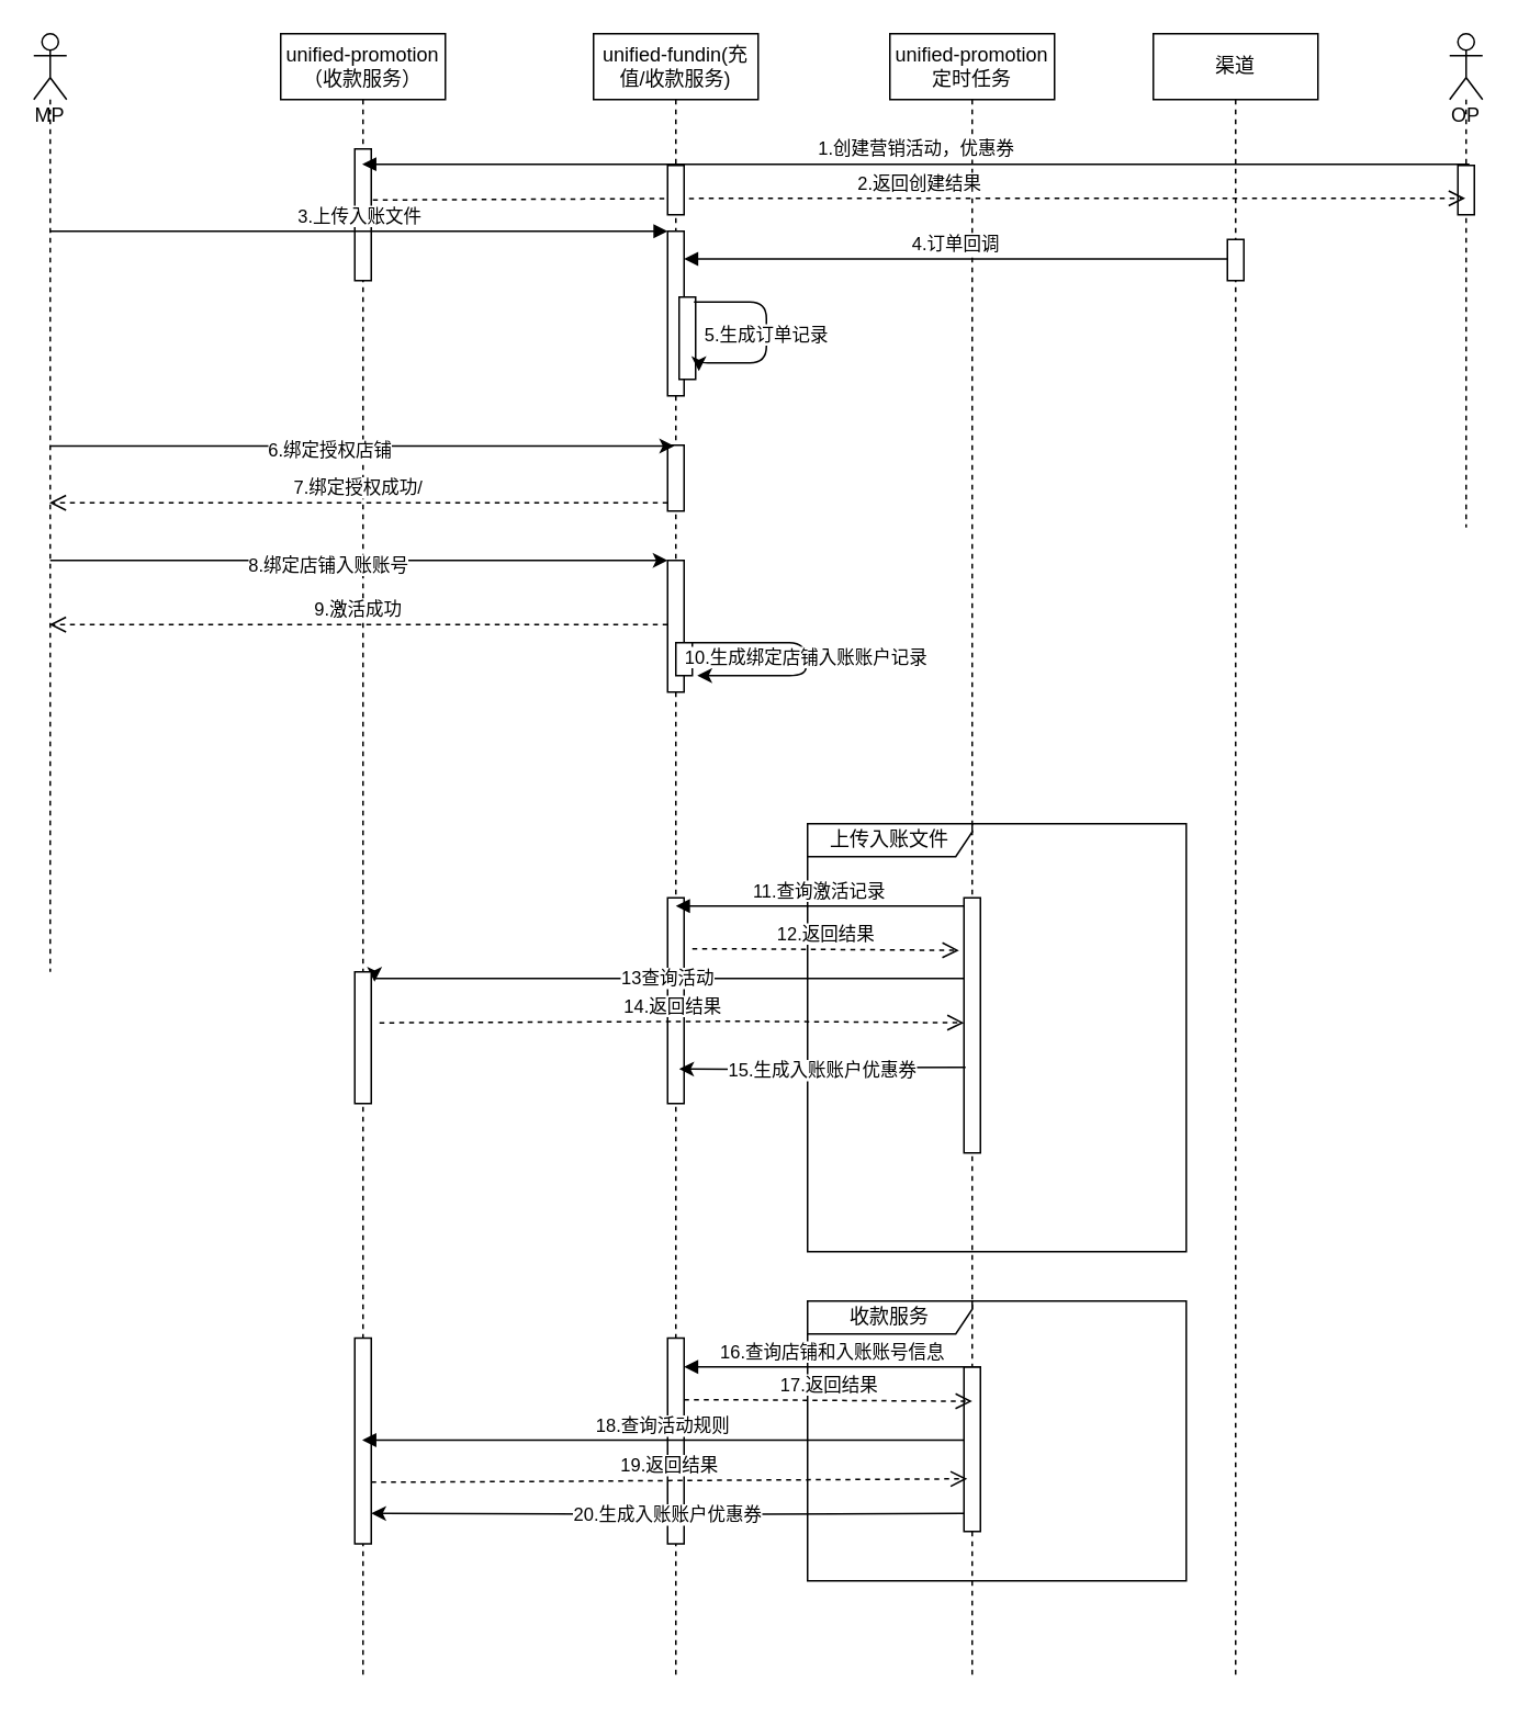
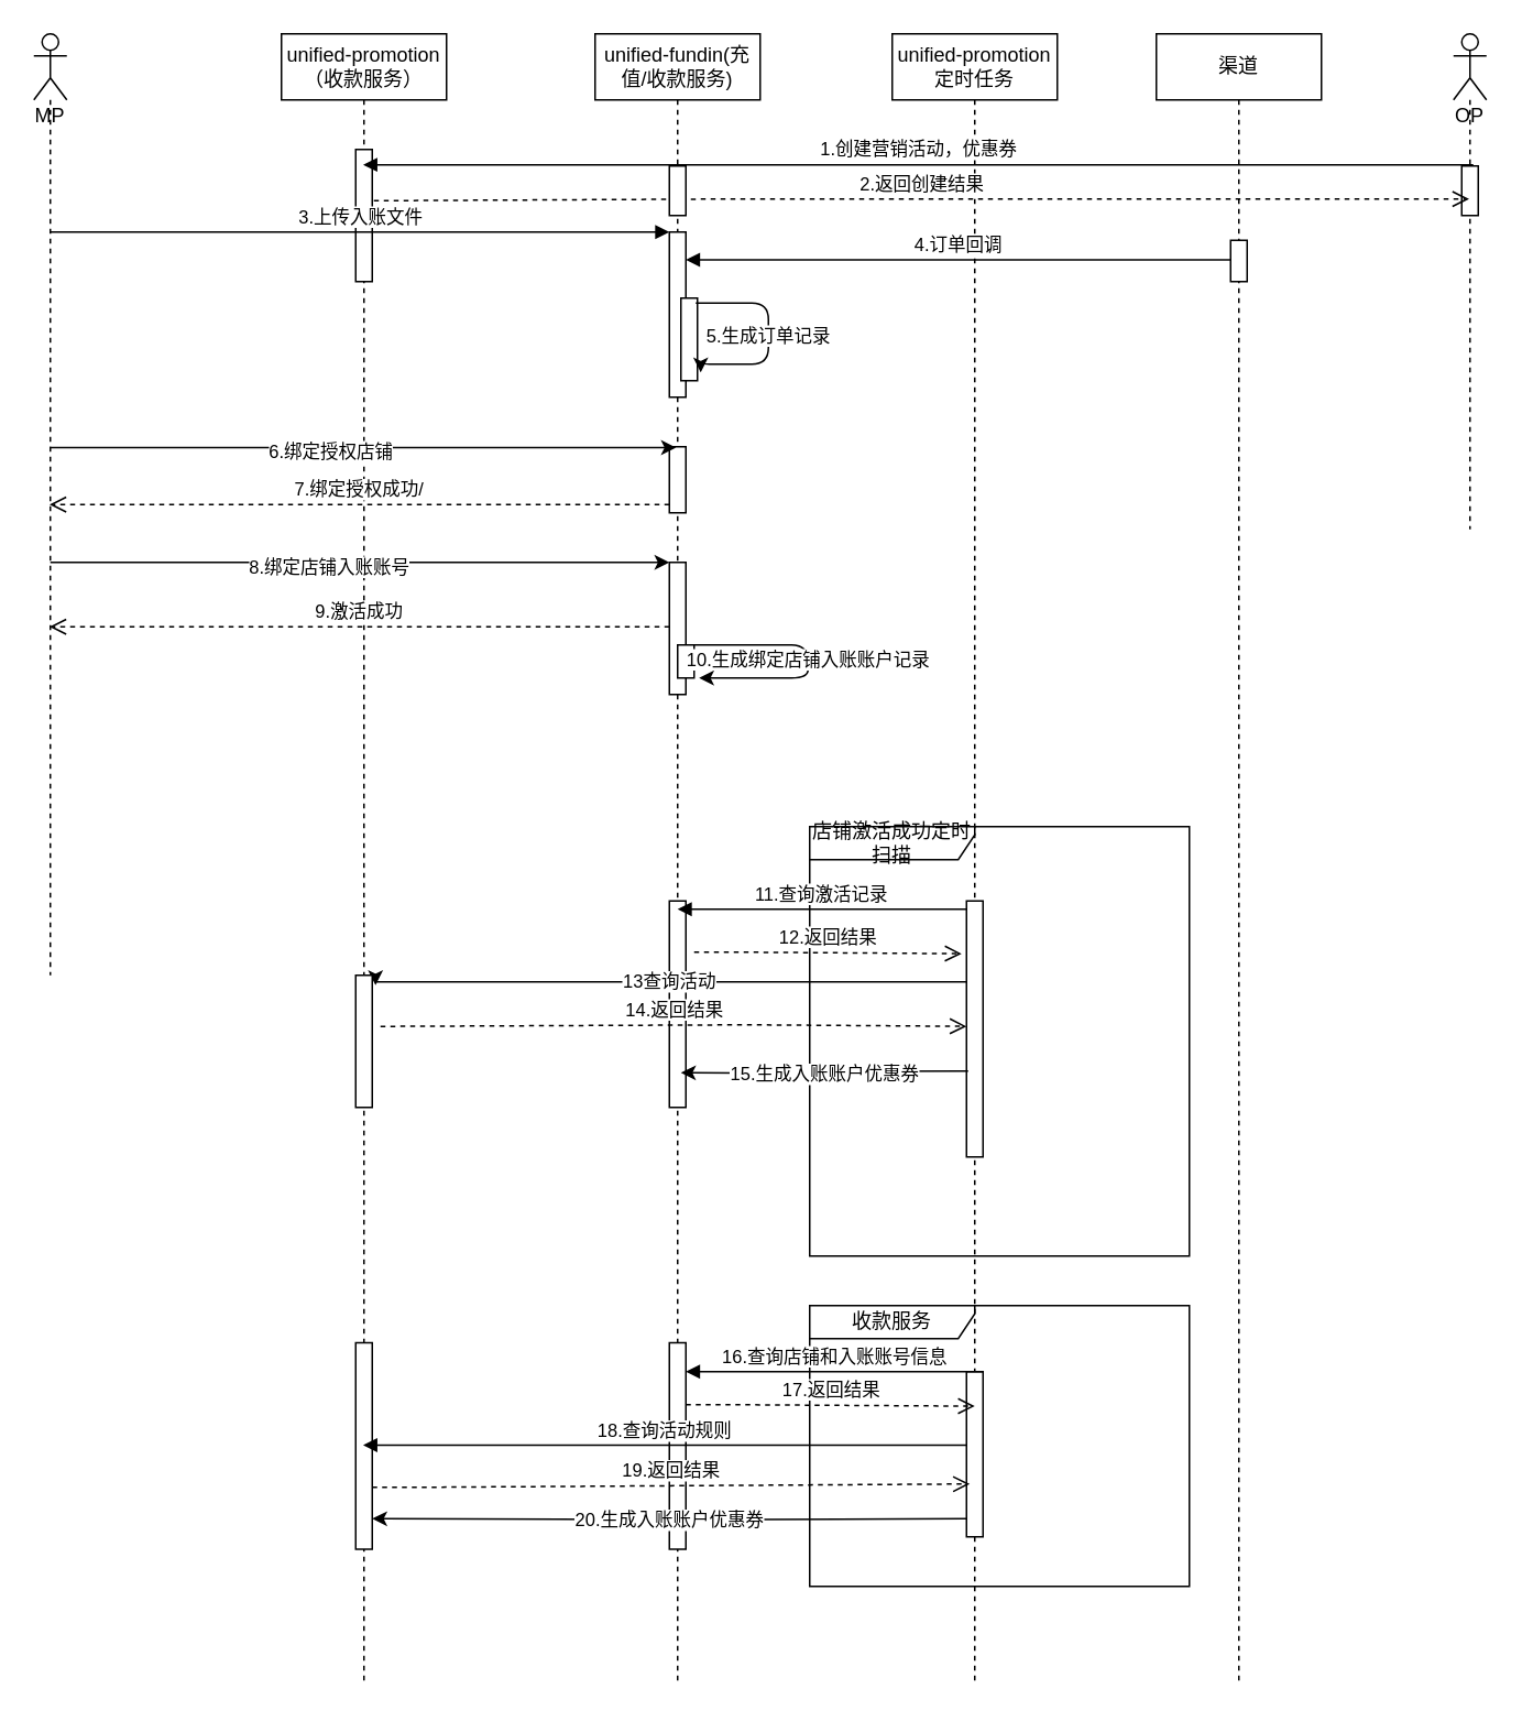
- <mxCell id="29" value="上传入账文件" style="shape=umlFrame;whiteSpace=wrap;html=1;width=100;height=20;" vertex="1" parent="1"><mxGeometry x="490" y="500" width="230" height="260" as="geometry" /></mxCell>
+ <mxCell id="29" value="店铺激活成功定时扫描" style="shape=umlFrame;whiteSpace=wrap;html=1;width=100;height=20;" vertex="1" parent="1"><mxGeometry x="490" y="500" width="230" height="260" as="geometry" /></mxCell>
